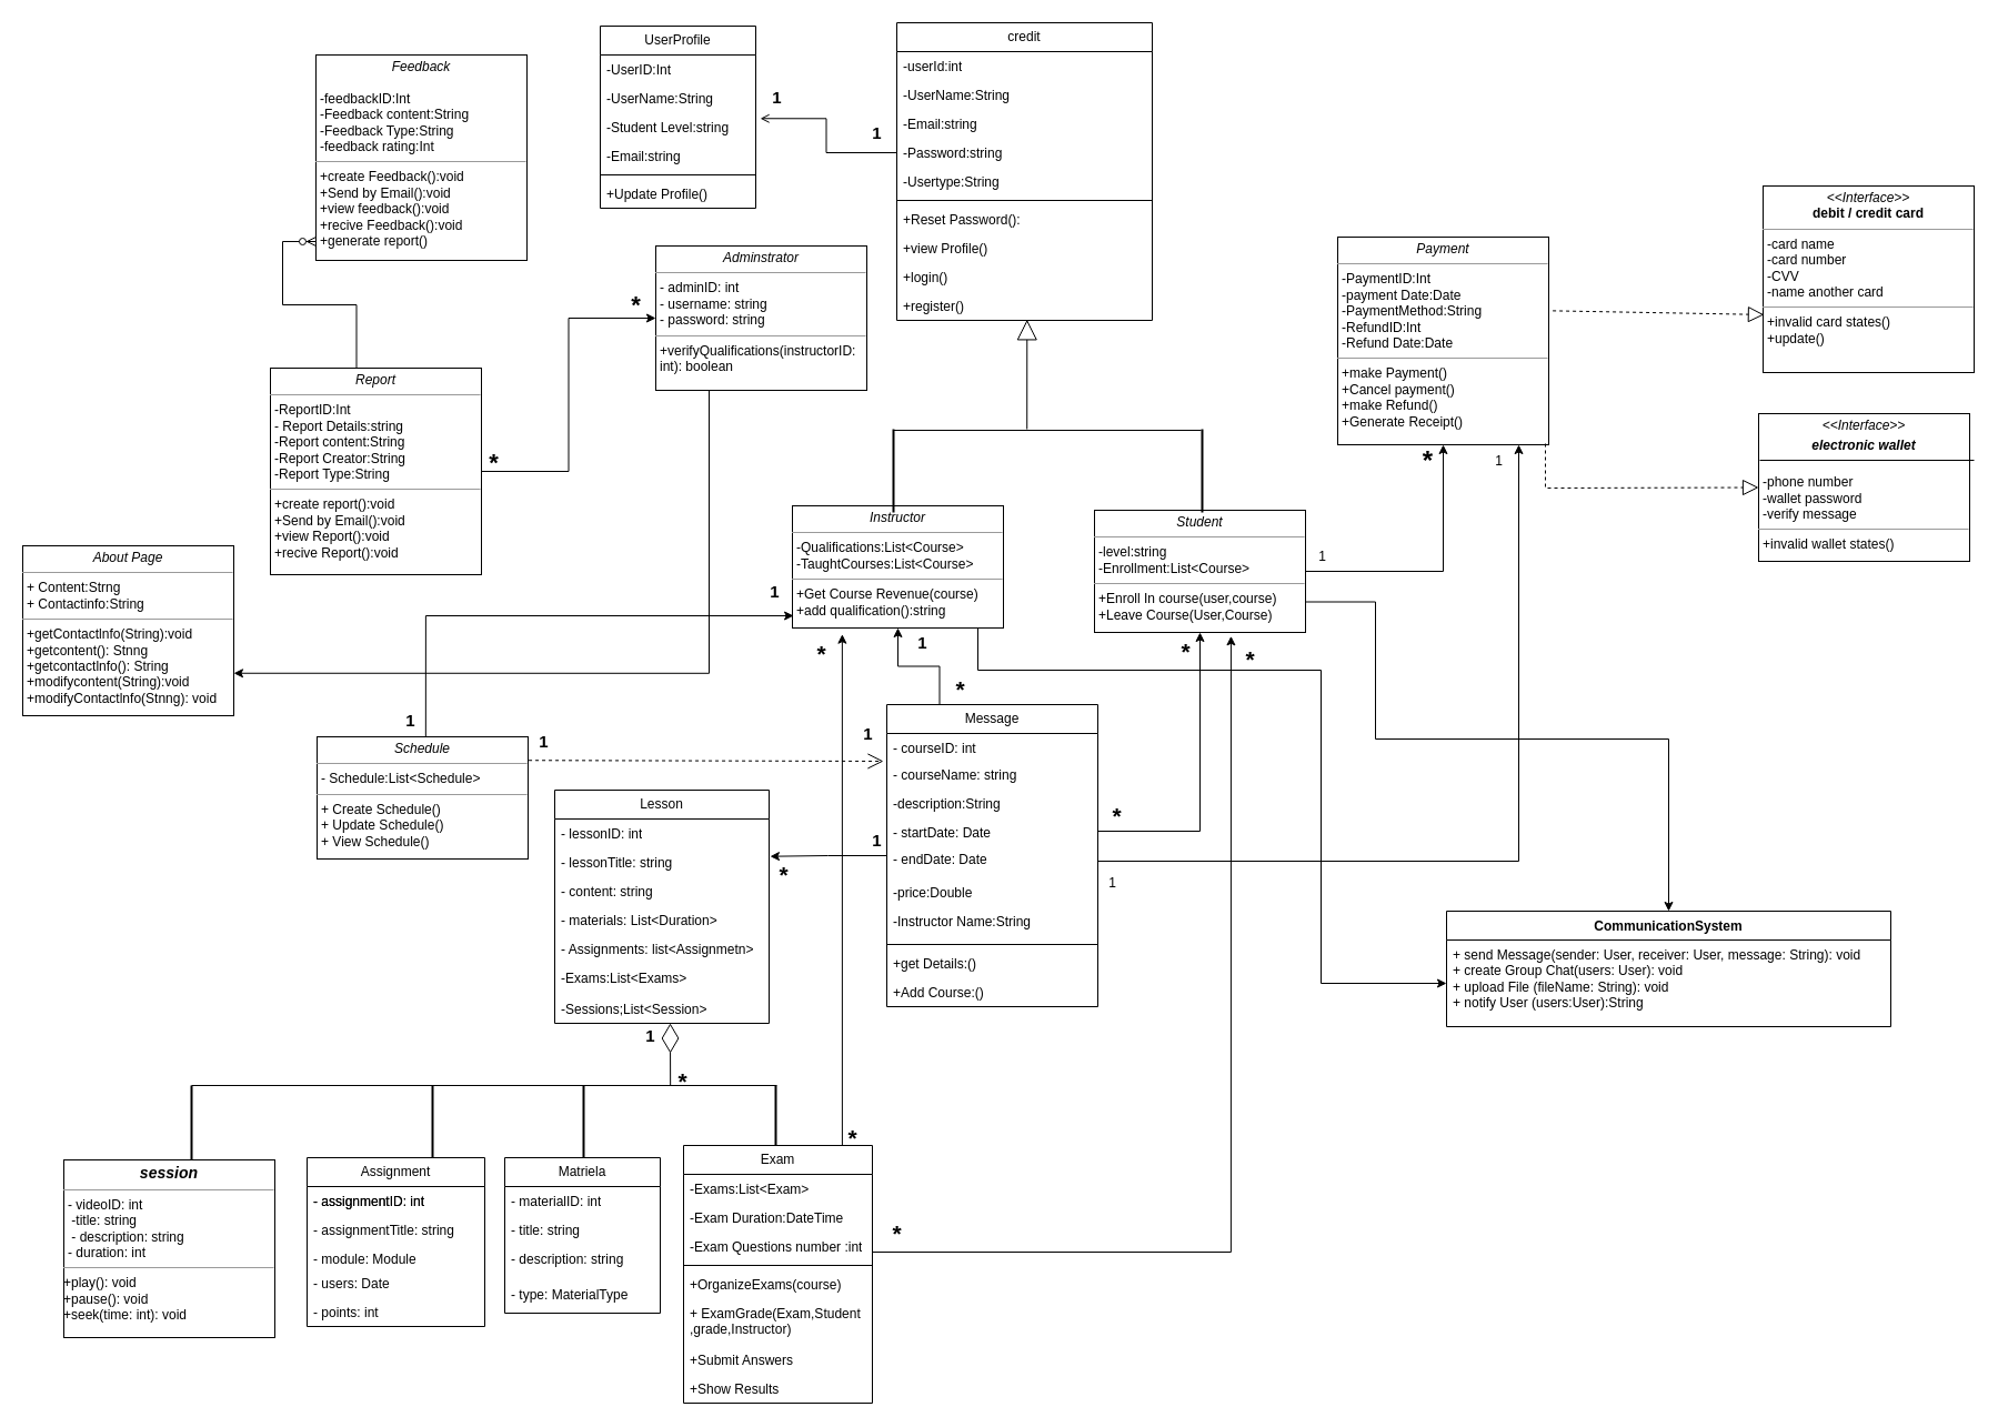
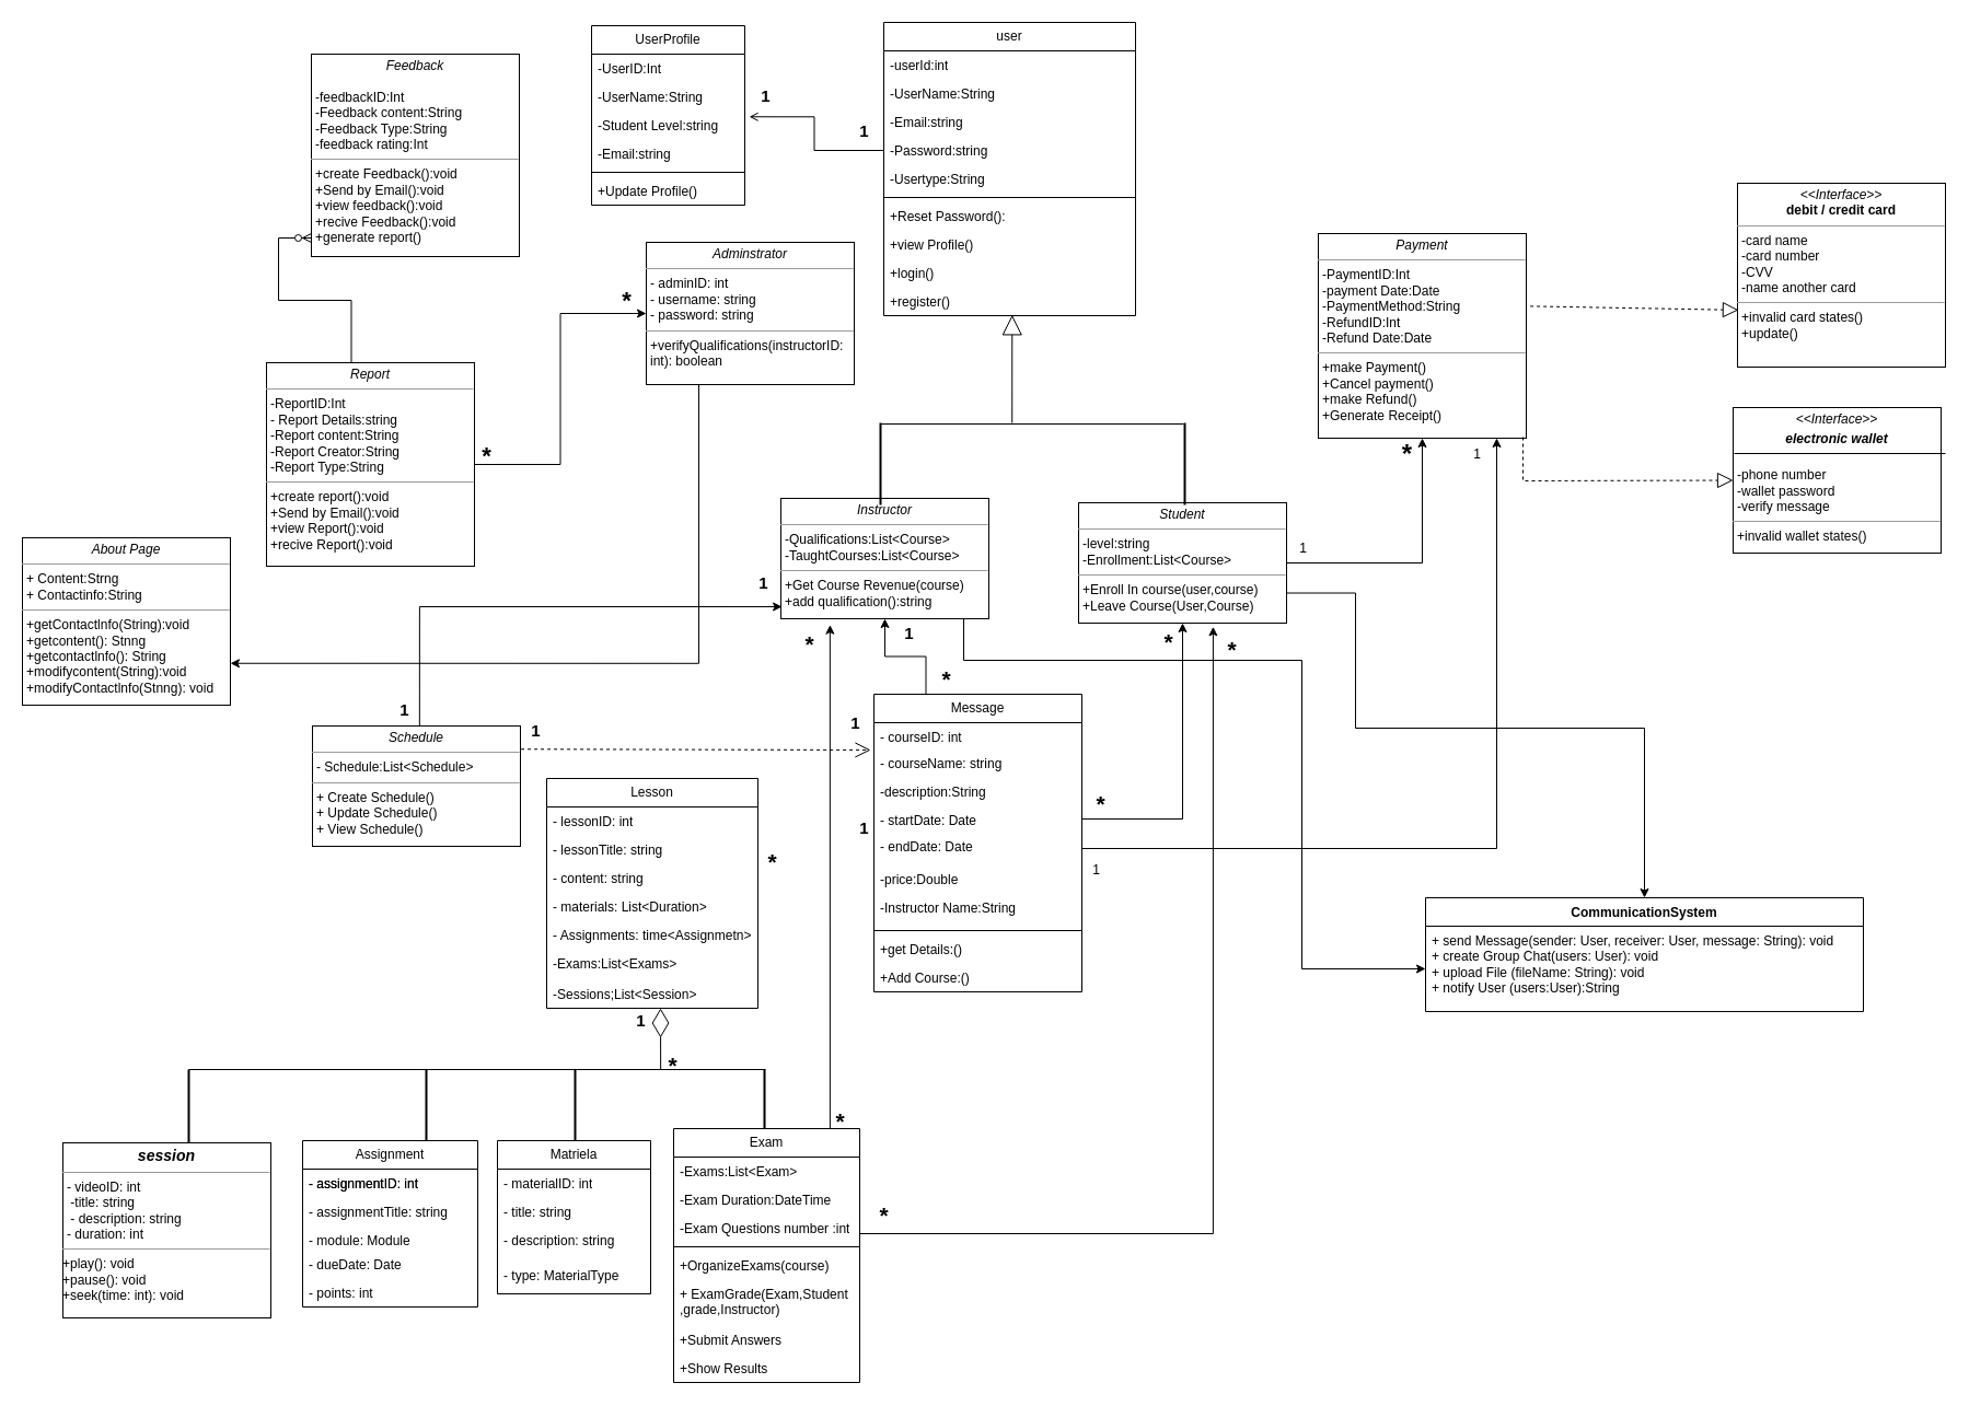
- <mxCell id="22" value="credit" style="swimlane;fontStyle=0;childLayout=stackLayout;horizontal=1;startSize=26;fillColor=none;horizontalStack=0;resizeParent=1;resizeParentMax=0;resizeLast=0;collapsible=1;marginBottom=0;whiteSpace=wrap;html=1;" parent="1" vertex="1"><mxGeometry x="807" y="20" width="230" height="268" as="geometry" /></mxCell>
+ <mxCell id="22" value="user" style="swimlane;fontStyle=0;childLayout=stackLayout;horizontal=1;startSize=26;fillColor=none;horizontalStack=0;resizeParent=1;resizeParentMax=0;resizeLast=0;collapsible=1;marginBottom=0;whiteSpace=wrap;html=1;" parent="1" vertex="1"><mxGeometry x="807" y="20" width="230" height="268" as="geometry" /></mxCell>
- <mxCell id="89" style="edgeStyle=orthogonalEdgeStyle;rounded=0;orthogonalLoop=1;jettySize=auto;html=1;exitX=0;exitY=0.5;exitDx=0;exitDy=0;entryX=1.005;entryY=0.296;entryDx=0;entryDy=0;entryPerimeter=0;" parent="1" source="3" target="16" edge="1"><mxGeometry relative="1" as="geometry" /></mxCell>
- <mxCell id="19" value="- Assignments: list&amp;lt;Assignmetn&amp;gt;" style="text;strokeColor=none;fillColor=none;align=left;verticalAlign=top;spacingLeft=4;spacingRight=4;overflow=hidden;rotatable=0;points=[[0,0.5],[1,0.5]];portConstraint=eastwest;whiteSpace=wrap;html=1;" parent="14" vertex="1"><mxGeometry y="130" width="193" height="26" as="geometry" /></mxCell>
+ <mxCell id="19" value="- Assignments: time&amp;lt;Assignmetn&amp;gt;" style="text;strokeColor=none;fillColor=none;align=left;verticalAlign=top;spacingLeft=4;spacingRight=4;overflow=hidden;rotatable=0;points=[[0,0.5],[1,0.5]];portConstraint=eastwest;whiteSpace=wrap;html=1;" parent="14" vertex="1"><mxGeometry y="130" width="193" height="26" as="geometry" /></mxCell>
- <mxCell id="67" value="- users: Date" style="text;strokeColor=none;fillColor=none;align=left;verticalAlign=top;spacingLeft=4;spacingRight=4;overflow=hidden;rotatable=0;points=[[0,0.5],[1,0.5]];portConstraint=eastwest;whiteSpace=wrap;html=1;" parent="63" vertex="1"><mxGeometry y="100" width="160" height="26" as="geometry" /></mxCell>
+ <mxCell id="67" value="- dueDate: Date" style="text;strokeColor=none;fillColor=none;align=left;verticalAlign=top;spacingLeft=4;spacingRight=4;overflow=hidden;rotatable=0;points=[[0,0.5],[1,0.5]];portConstraint=eastwest;whiteSpace=wrap;html=1;" parent="63" vertex="1"><mxGeometry y="100" width="160" height="26" as="geometry" /></mxCell>
